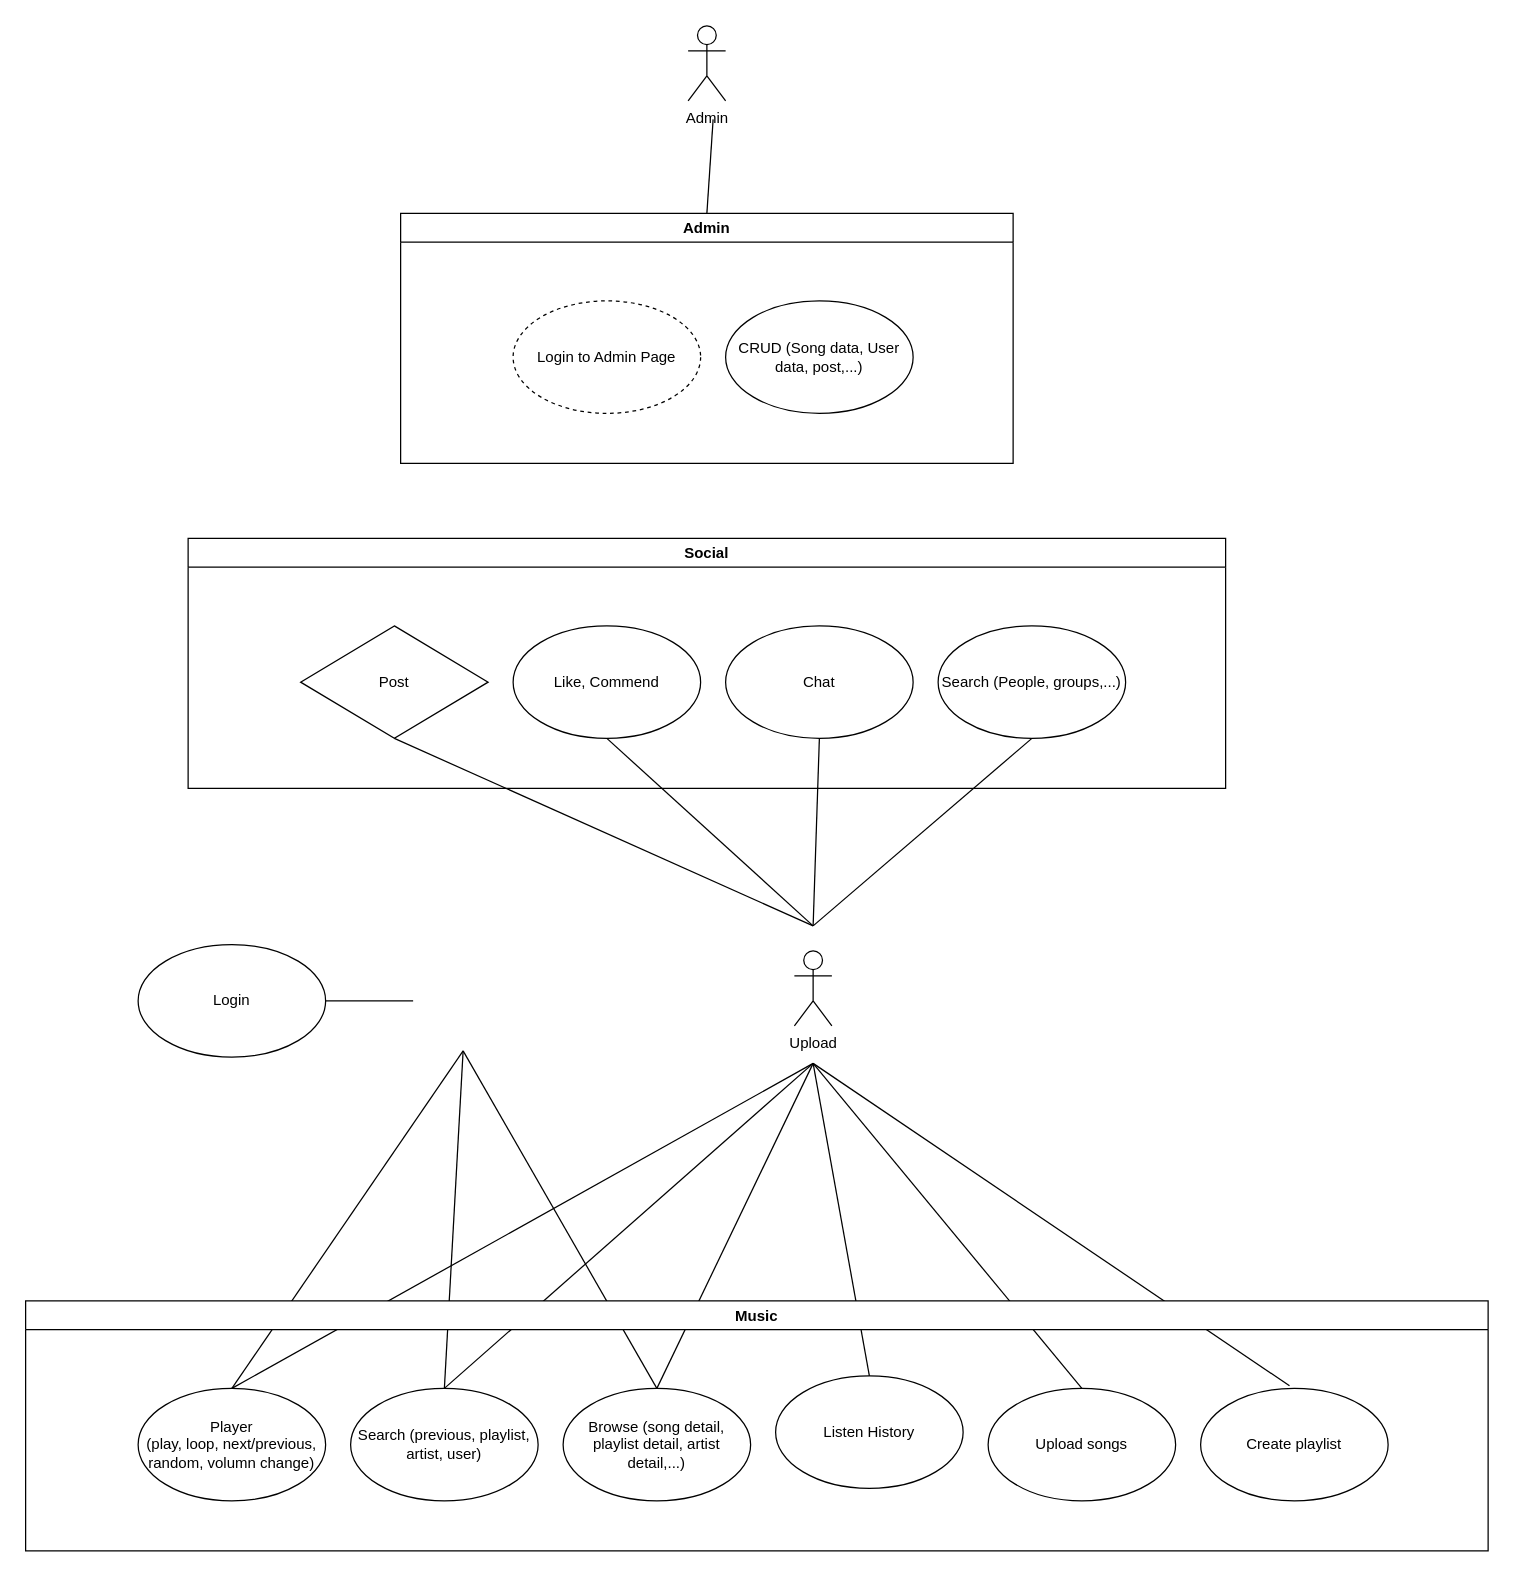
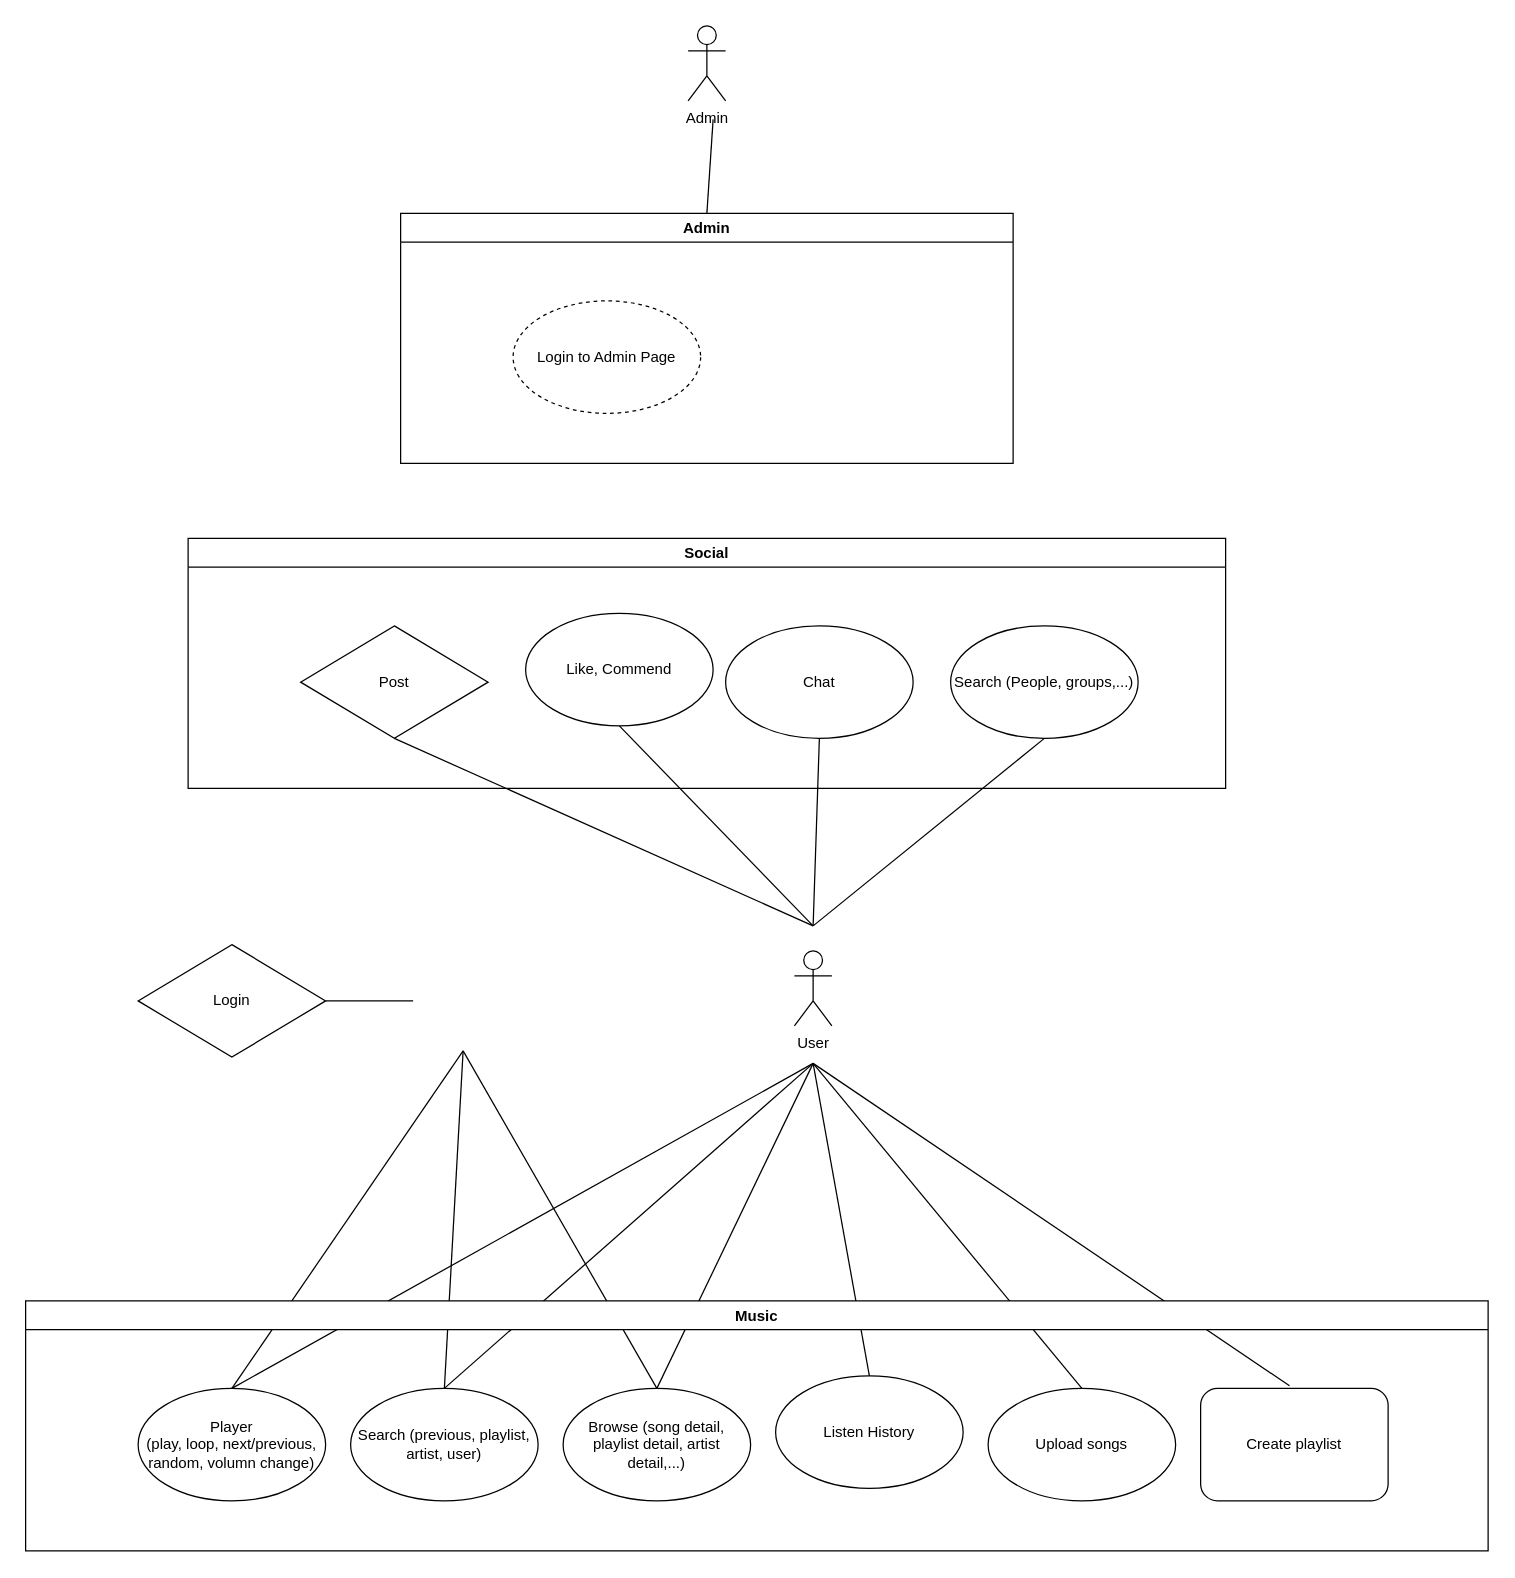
- <mxCell id="33" value="CRUD (Song data, User data, post,...)" style="ellipse;whiteSpace=wrap;html=1;" vertex="1" parent="31"><mxGeometry x="260" y="70" width="150" height="90" as="geometry" /></mxCell>
- <mxCell id="24" value="Like, Commend" style="ellipse;whiteSpace=wrap;html=1;" vertex="1" parent="22"><mxGeometry x="260" y="70" width="150" height="90" as="geometry" /></mxCell>
+ <mxCell id="24" value="Like, Commend" style="ellipse;whiteSpace=wrap;html=1;" vertex="1" parent="22"><mxGeometry x="270" y="60" width="150" height="90" as="geometry" /></mxCell>
- <mxCell id="26" value="Search (People, groups,...)" style="ellipse;whiteSpace=wrap;html=1;" vertex="1" parent="22"><mxGeometry x="600" y="70" width="150" height="90" as="geometry" /></mxCell>
+ <mxCell id="26" value="Search (People, groups,...)" style="ellipse;whiteSpace=wrap;html=1;" vertex="1" parent="22"><mxGeometry x="610" y="70" width="150" height="90" as="geometry" /></mxCell>
- <mxCell id="6" value="Login" style="ellipse;whiteSpace=wrap;html=1;" vertex="1" parent="1"><mxGeometry x="110" y="755" width="150" height="90" as="geometry" /></mxCell>
+ <mxCell id="6" value="Login" style="rhombus;whiteSpace=wrap;html=1;" vertex="1" parent="1"><mxGeometry x="110" y="755" width="150" height="90" as="geometry" /></mxCell>
- <mxCell id="2" value="Upload" style="shape=umlActor;verticalLabelPosition=bottom;verticalAlign=top;html=1;outlineConnect=0;" parent="1" vertex="1"><mxGeometry x="635" y="760" width="30" height="60" as="geometry" /></mxCell>
+ <mxCell id="2" value="User" style="shape=umlActor;verticalLabelPosition=bottom;verticalAlign=top;html=1;outlineConnect=0;" parent="1" vertex="1"><mxGeometry x="635" y="760" width="30" height="60" as="geometry" /></mxCell>
- <mxCell id="21" value="Create playlist" style="ellipse;whiteSpace=wrap;html=1;" vertex="1" parent="15"><mxGeometry x="940" y="70" width="150" height="90" as="geometry" /></mxCell>
+ <mxCell id="21" value="Create playlist" style="whiteSpace=wrap;html=1;rounded=1;" vertex="1" parent="15"><mxGeometry x="940" y="70" width="150" height="90" as="geometry" /></mxCell>
